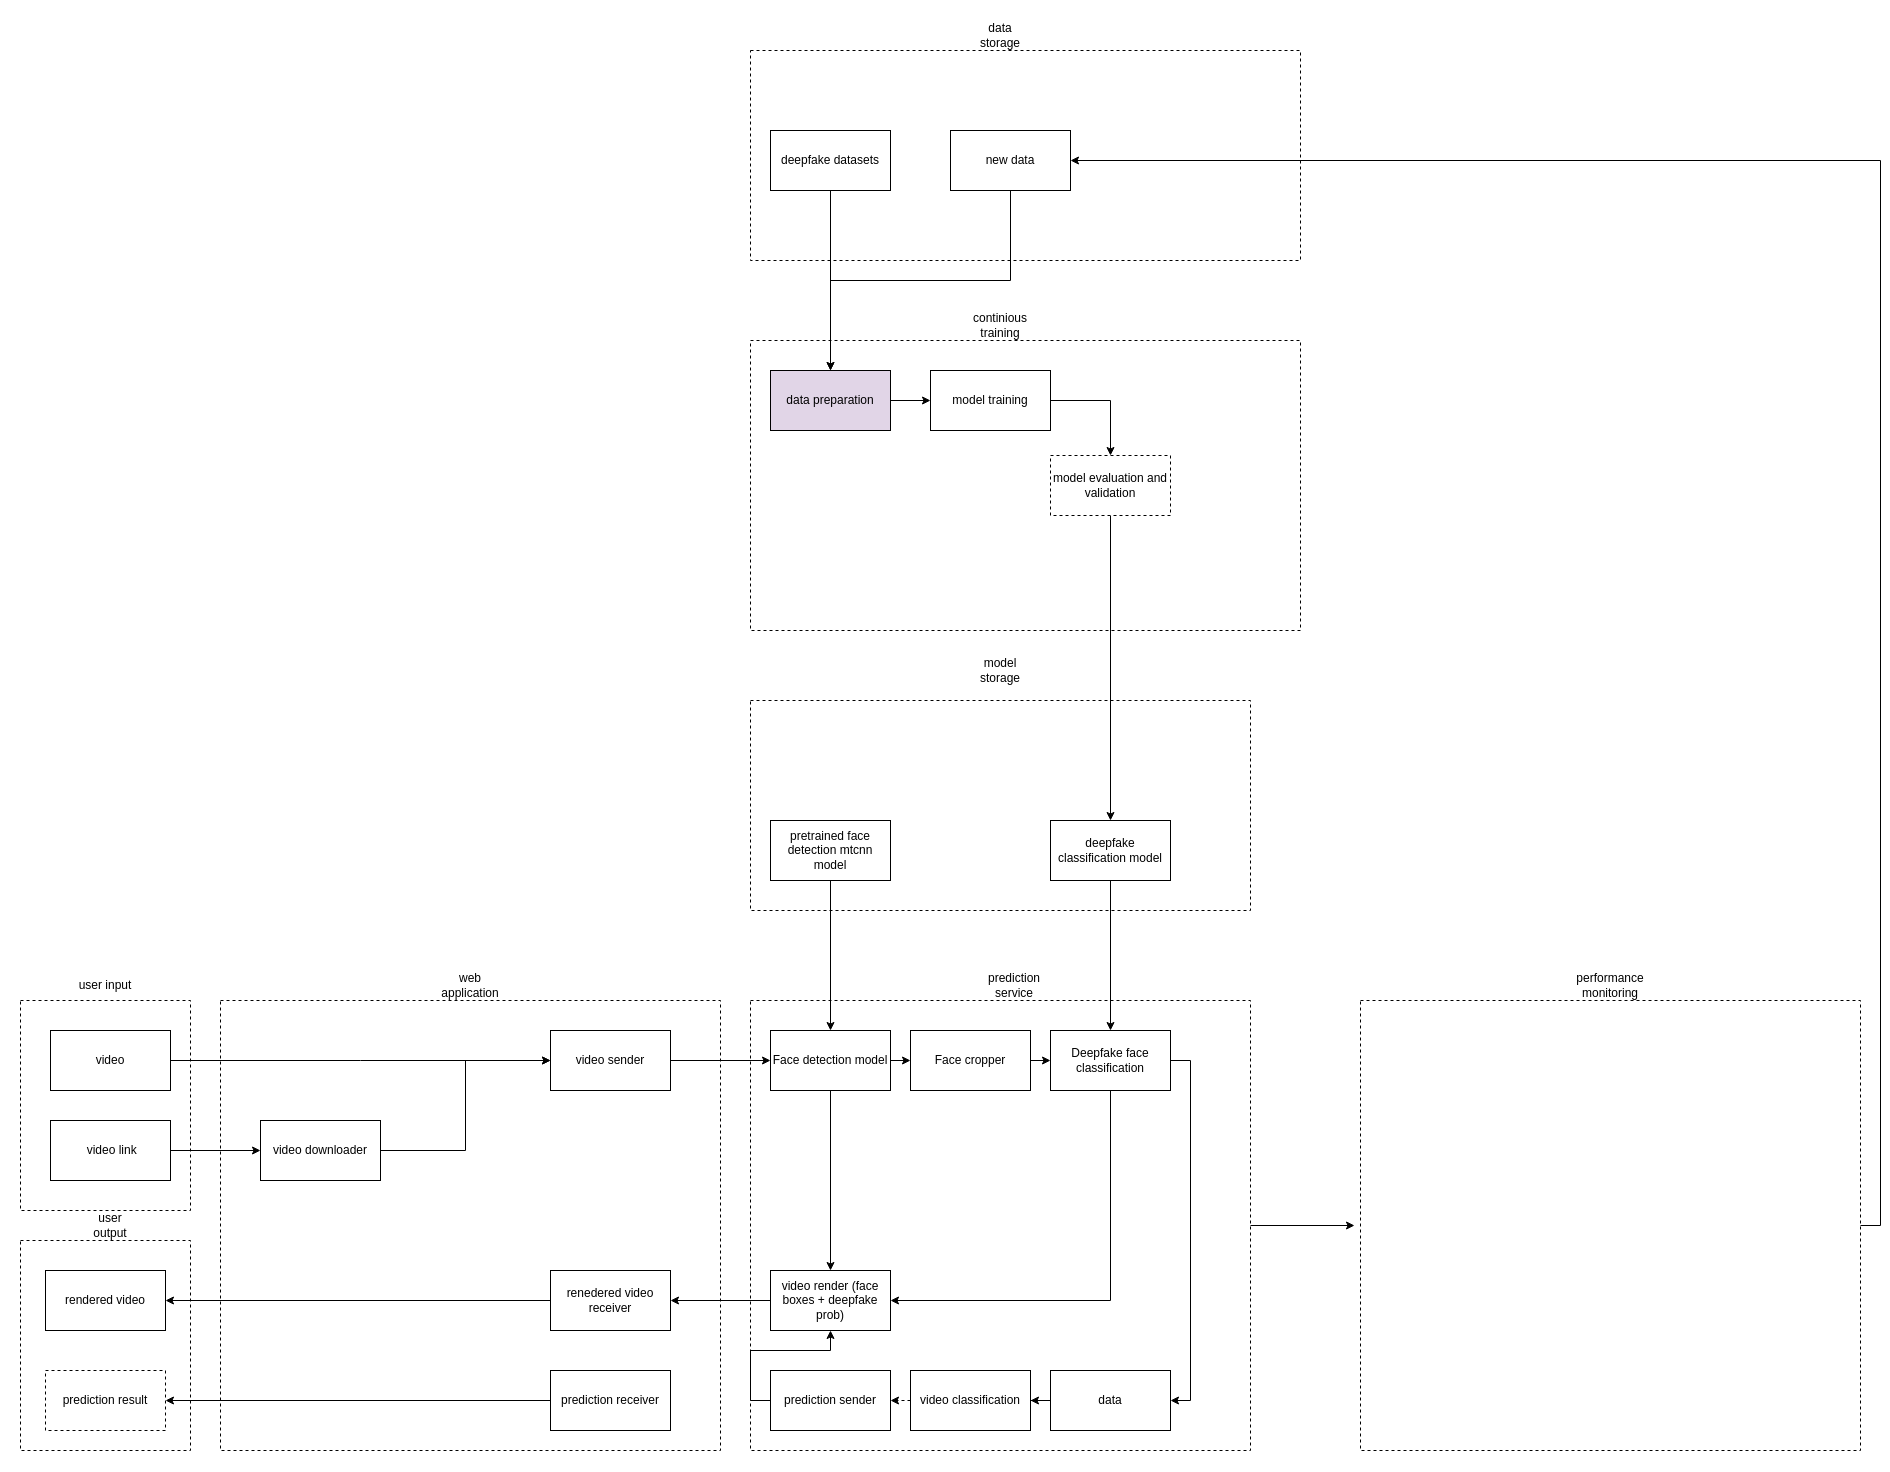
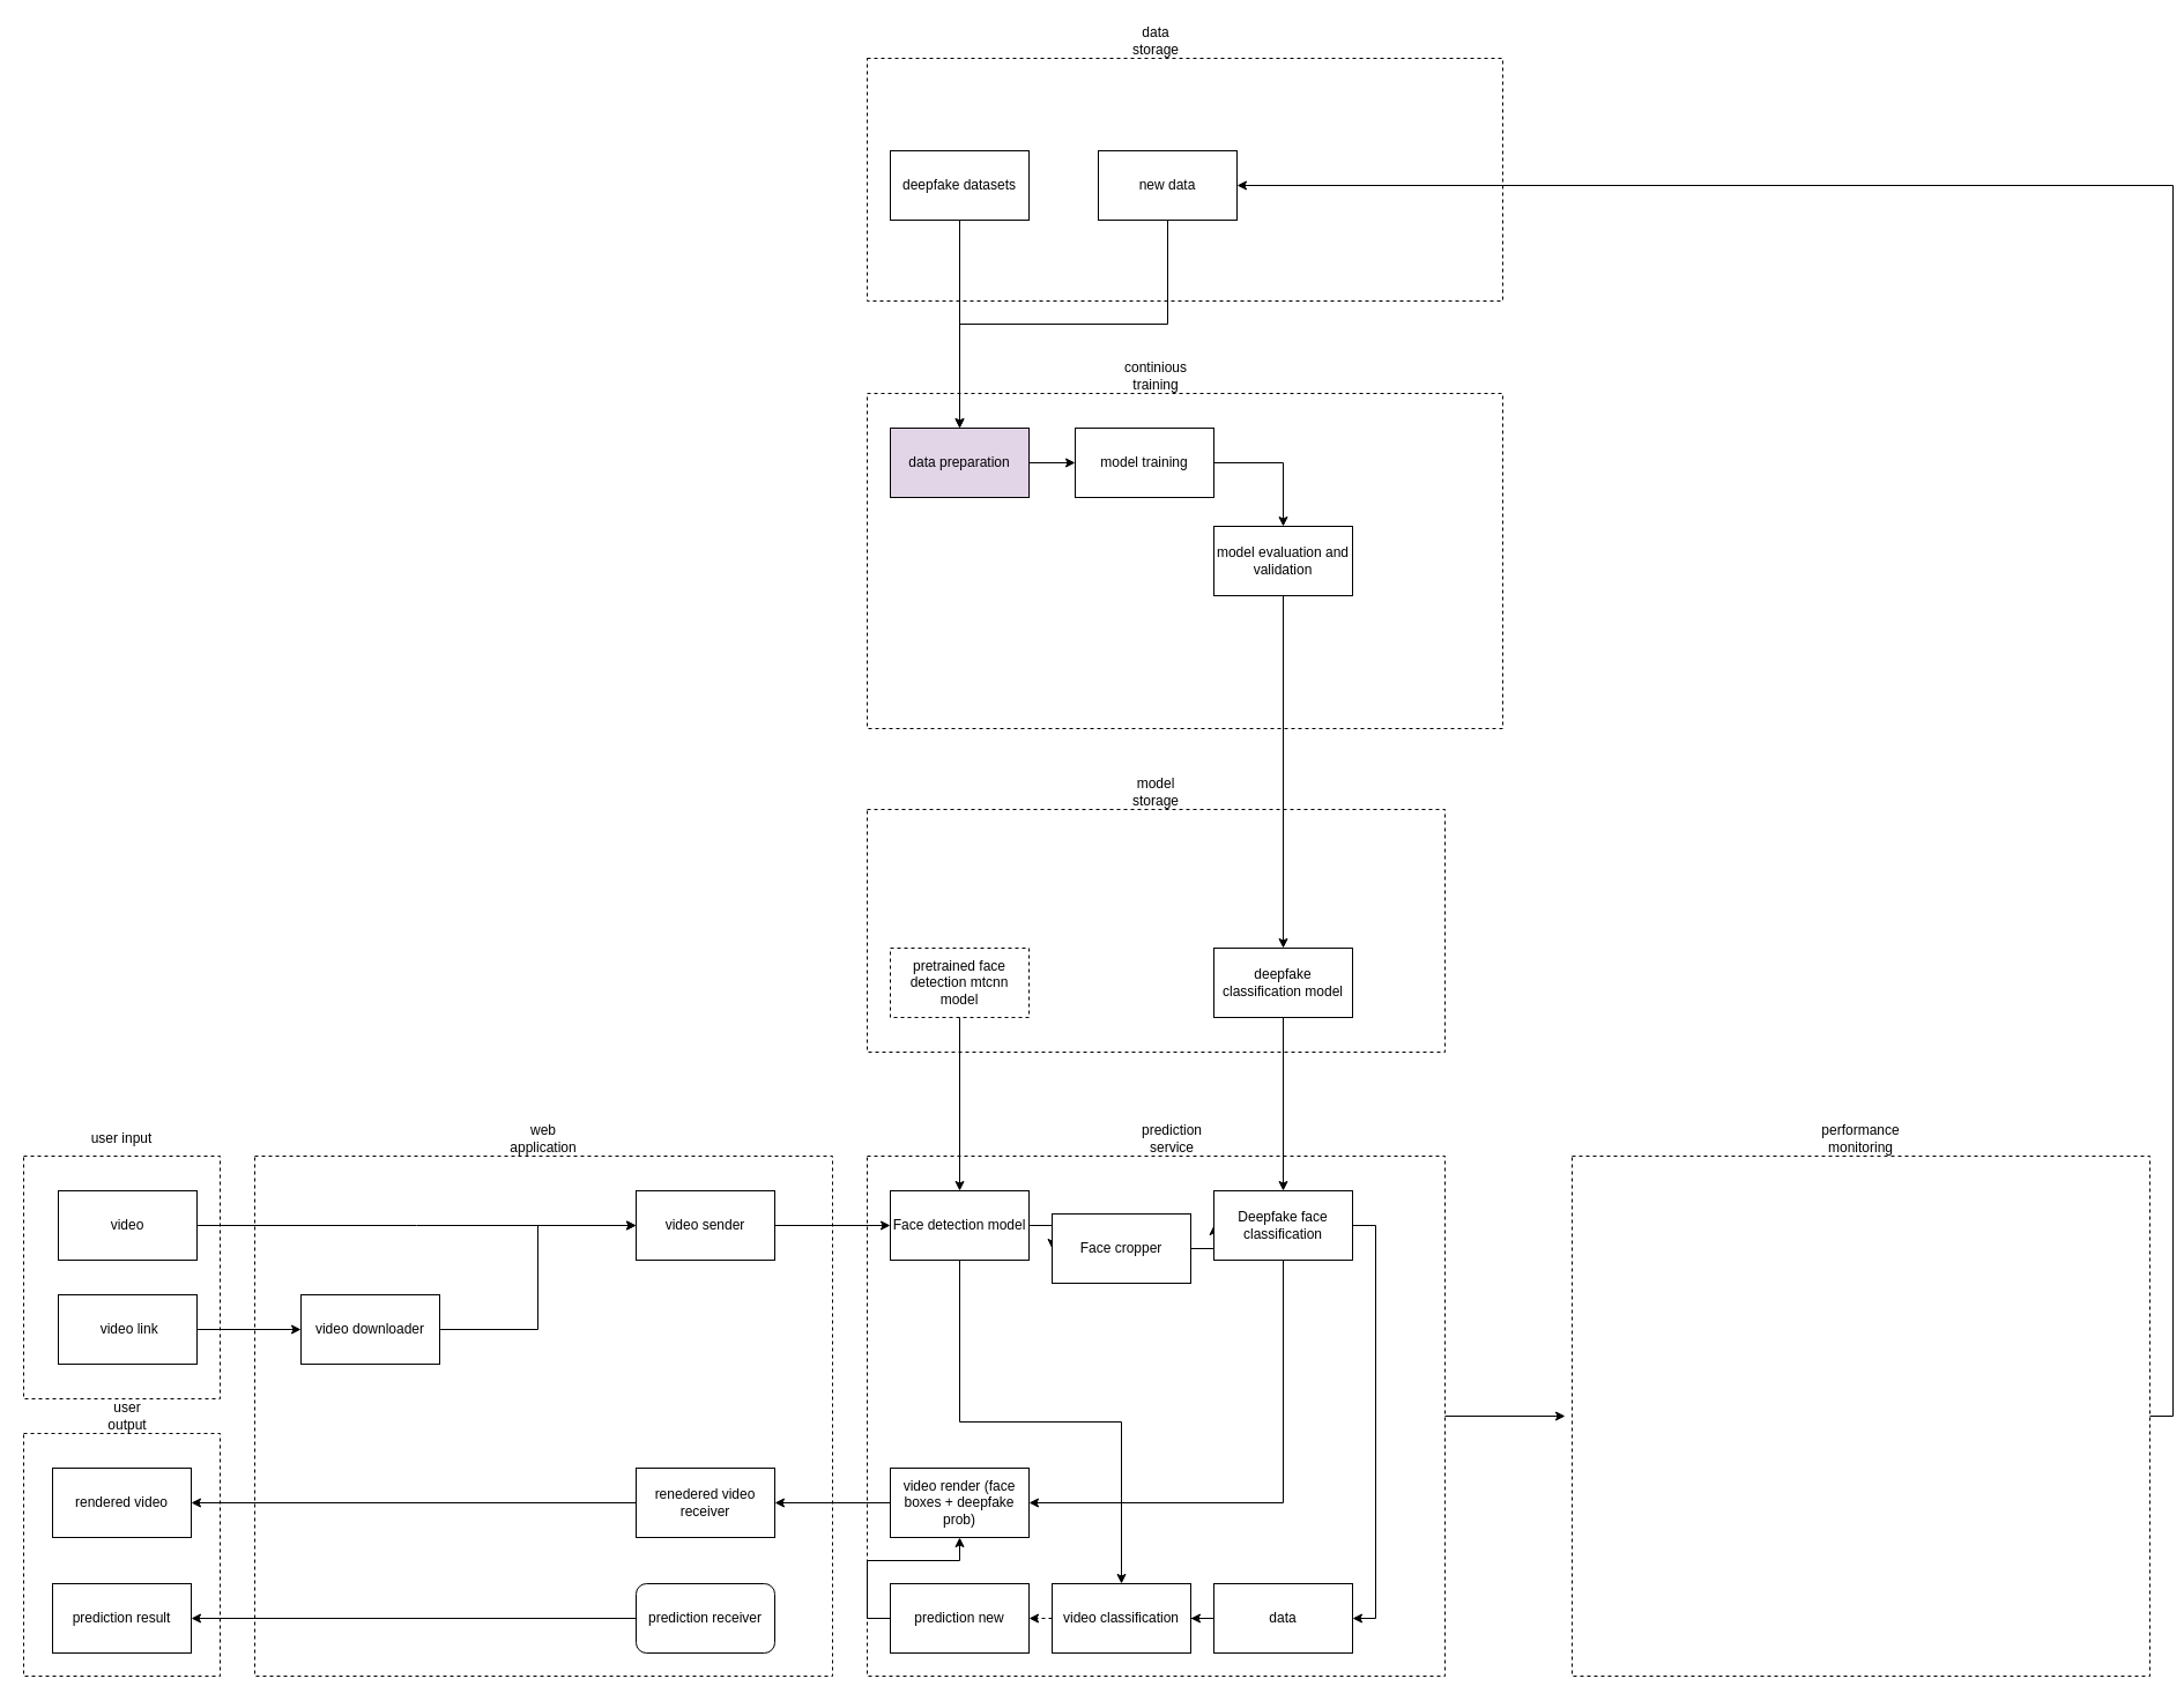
- <mxCell id="61" value="model evaluation and validation" style="rounded=0;whiteSpace=wrap;html=1;dashed=1;" vertex="1" parent="1"><mxGeometry x="1050" y="455" width="120" height="60" as="geometry" /></mxCell>
+ <mxCell id="61" value="model evaluation and validation" style="rounded=0;whiteSpace=wrap;html=1;" vertex="1" parent="1"><mxGeometry x="1050" y="455" width="120" height="60" as="geometry" /></mxCell>
- <mxCell id="25" value="model storage" style="text;html=1;strokeColor=none;fillColor=none;align=center;verticalAlign=middle;whiteSpace=wrap;rounded=0;" vertex="1" parent="1"><mxGeometry x="970" y="655" width="60" height="30" as="geometry" /></mxCell>
+ <mxCell id="25" value="model storage" style="text;html=1;strokeColor=none;fillColor=none;align=center;verticalAlign=middle;whiteSpace=wrap;rounded=0;" vertex="1" parent="1"><mxGeometry x="970" y="670" width="60" height="30" as="geometry" /></mxCell>
- <mxCell id="19" value="pretrained face detection mtcnn model" style="rounded=0;whiteSpace=wrap;html=1;" vertex="1" parent="1"><mxGeometry x="770" y="820" width="120" height="60" as="geometry" /></mxCell>
+ <mxCell id="19" value="pretrained face detection mtcnn model" style="rounded=0;whiteSpace=wrap;html=1;dashed=1;" vertex="1" parent="1"><mxGeometry x="770" y="820" width="120" height="60" as="geometry" /></mxCell>
- <mxCell id="12" value="Face cropper" style="rounded=0;whiteSpace=wrap;html=1;" vertex="1" parent="1"><mxGeometry x="910" y="1030" width="120" height="60" as="geometry" /></mxCell>
+ <mxCell id="12" value="Face cropper" style="rounded=0;whiteSpace=wrap;html=1;" vertex="1" parent="1"><mxGeometry x="910" y="1050" width="120" height="60" as="geometry" /></mxCell>
- <mxCell id="9" style="edgeStyle=orthogonalEdgeStyle;rounded=0;orthogonalLoop=1;jettySize=auto;html=1;exitX=0.5;exitY=1;exitDx=0;exitDy=0;entryX=0.5;entryY=0;entryDx=0;entryDy=0;" edge="1" parent="1" source="10" target="47"><mxGeometry relative="1" as="geometry" /></mxCell>
+ <mxCell id="9" style="edgeStyle=orthogonalEdgeStyle;rounded=0;orthogonalLoop=1;jettySize=auto;html=1;exitX=0.5;exitY=1;exitDx=0;exitDy=0;" edge="1" parent="1" source="10" target="17"><mxGeometry relative="1" as="geometry" /></mxCell>
- <mxCell id="44" value="prediction result" style="rounded=0;whiteSpace=wrap;html=1;dashed=1;" vertex="1" parent="1"><mxGeometry x="45" y="1370" width="120" height="60" as="geometry" /></mxCell>
+ <mxCell id="44" value="prediction result" style="rounded=0;whiteSpace=wrap;html=1;" vertex="1" parent="1"><mxGeometry x="45" y="1370" width="120" height="60" as="geometry" /></mxCell>
- <mxCell id="41" value="prediction receiver" style="rounded=0;whiteSpace=wrap;html=1;" vertex="1" parent="1"><mxGeometry x="550" y="1370" width="120" height="60" as="geometry" /></mxCell>
+ <mxCell id="41" value="prediction receiver" style="whiteSpace=wrap;html=1;rounded=1;" vertex="1" parent="1"><mxGeometry x="550" y="1370" width="120" height="60" as="geometry" /></mxCell>
- <mxCell id="43" value="prediction sender" style="rounded=0;whiteSpace=wrap;html=1;" vertex="1" parent="1"><mxGeometry x="770" y="1370" width="120" height="60" as="geometry" /></mxCell>
+ <mxCell id="43" value="prediction new" style="rounded=0;whiteSpace=wrap;html=1;" vertex="1" parent="1"><mxGeometry x="770" y="1370" width="120" height="60" as="geometry" /></mxCell>
